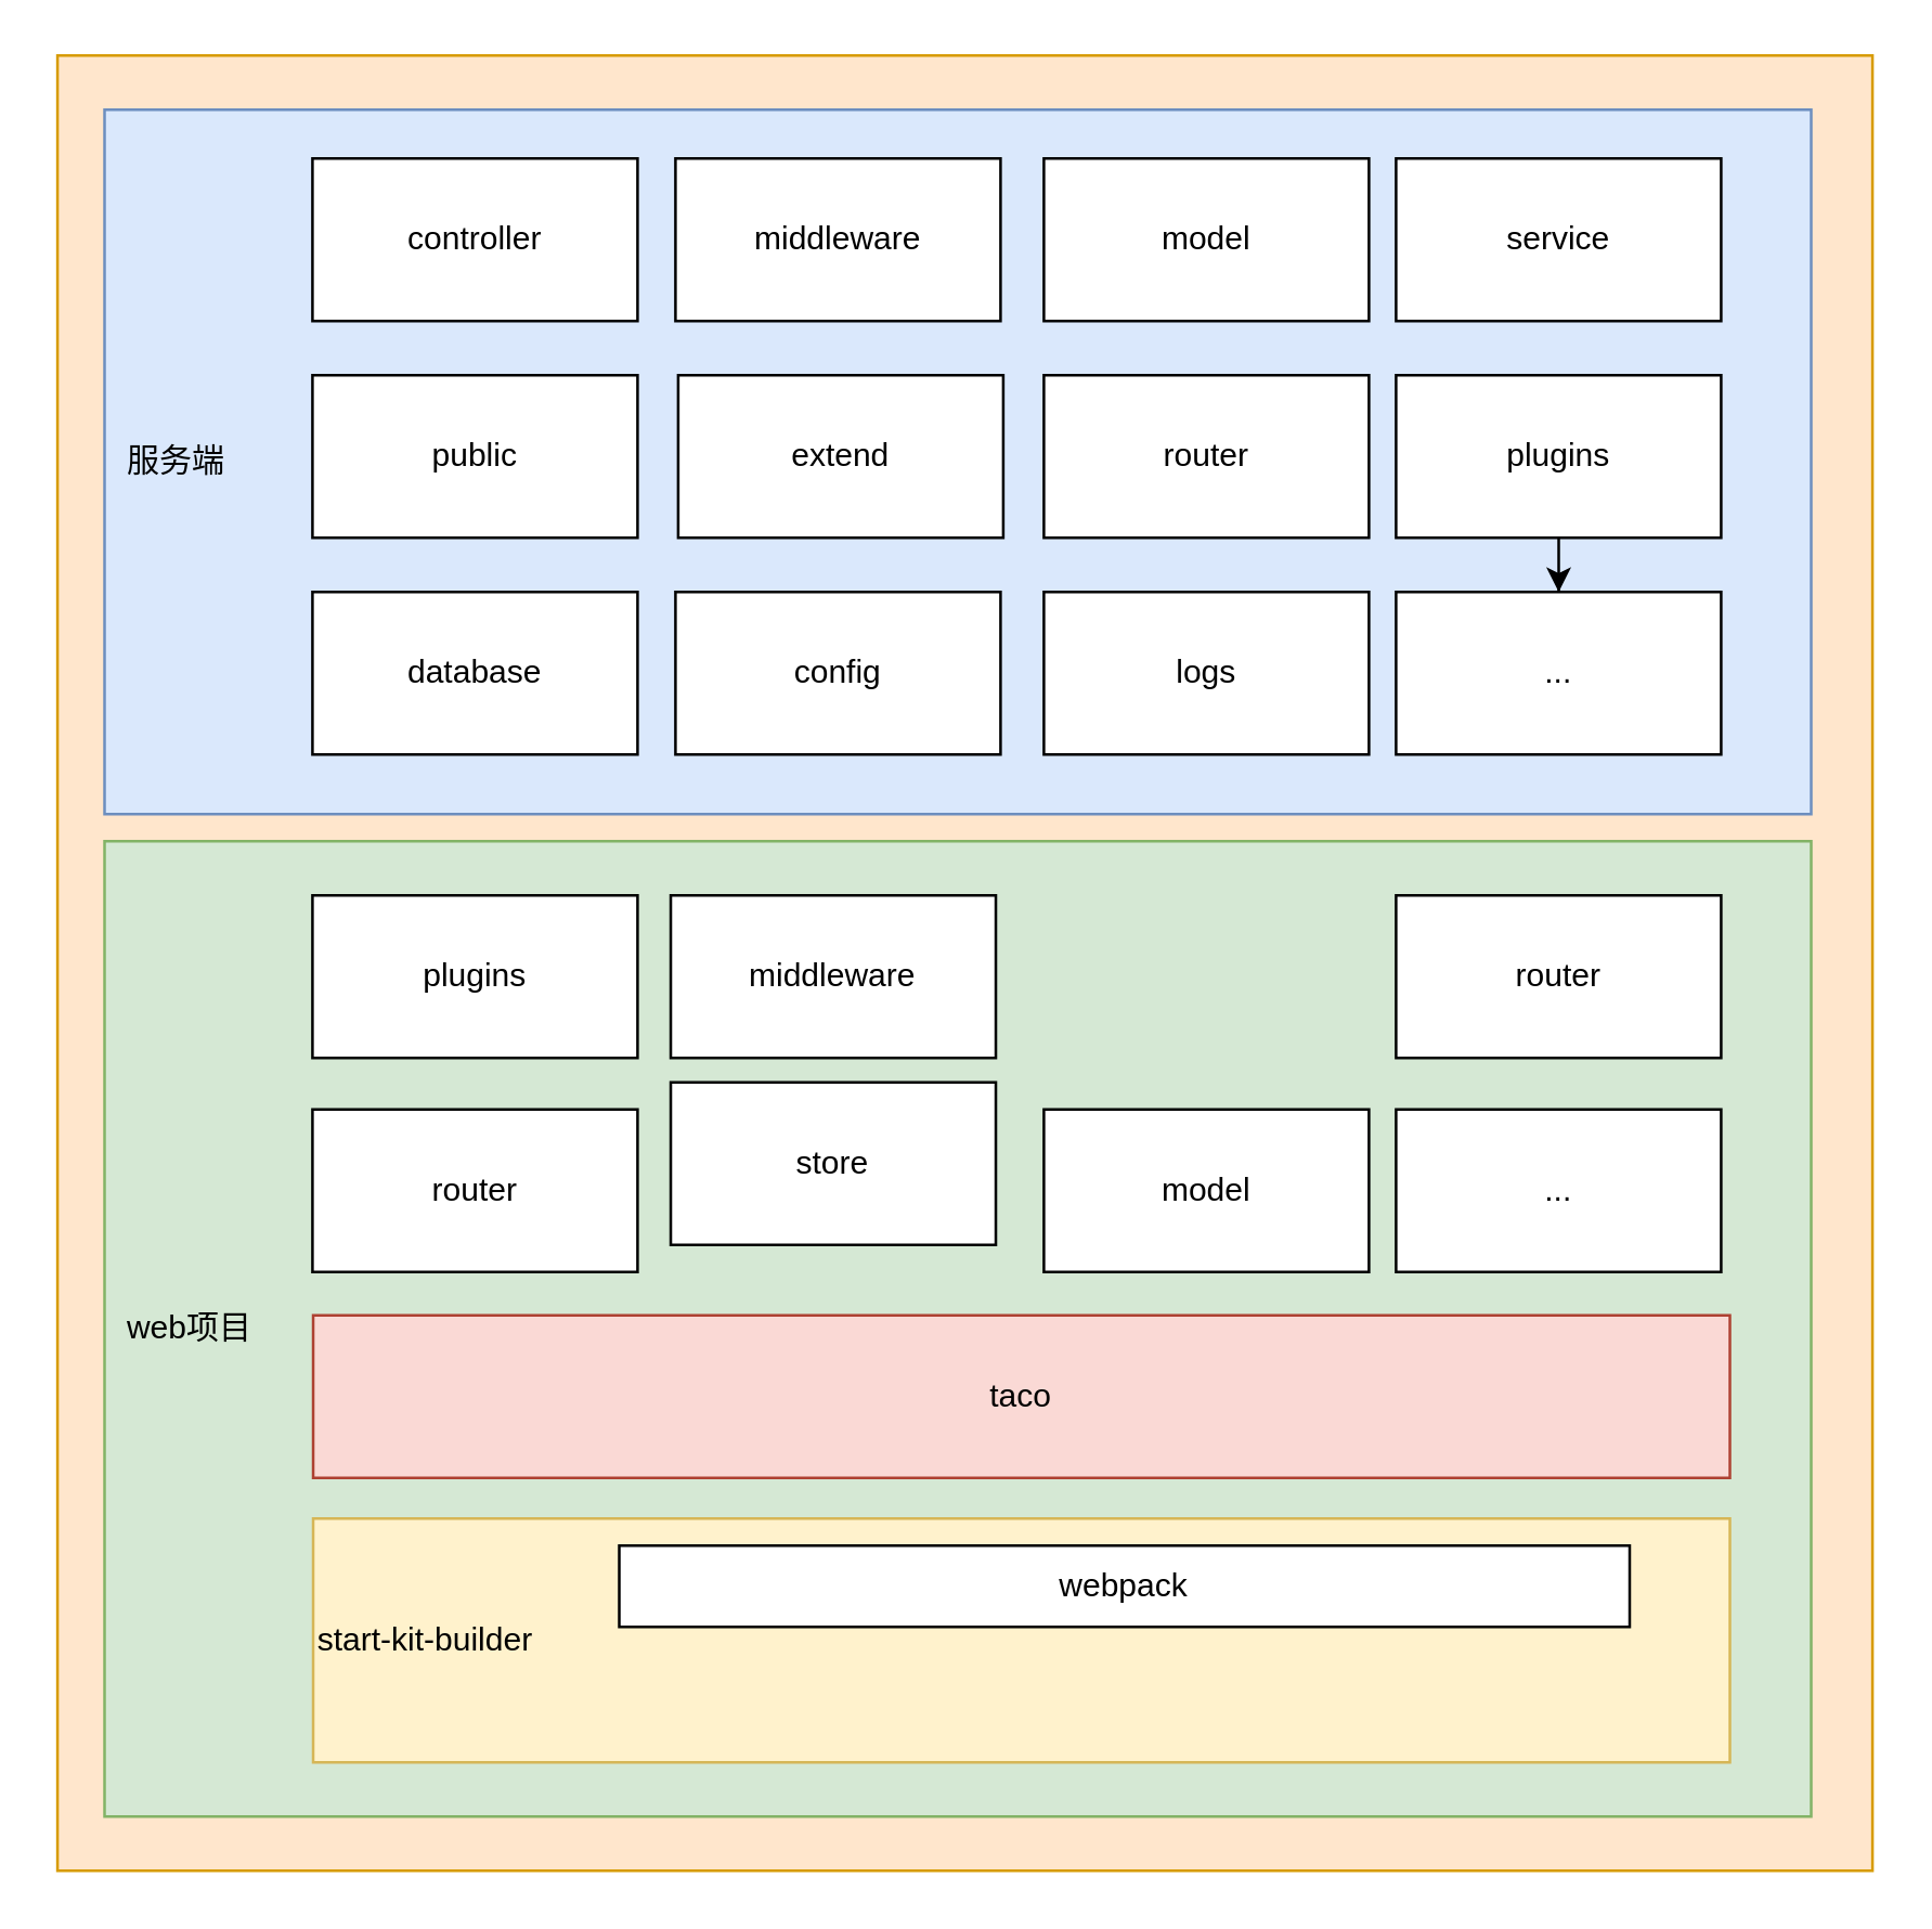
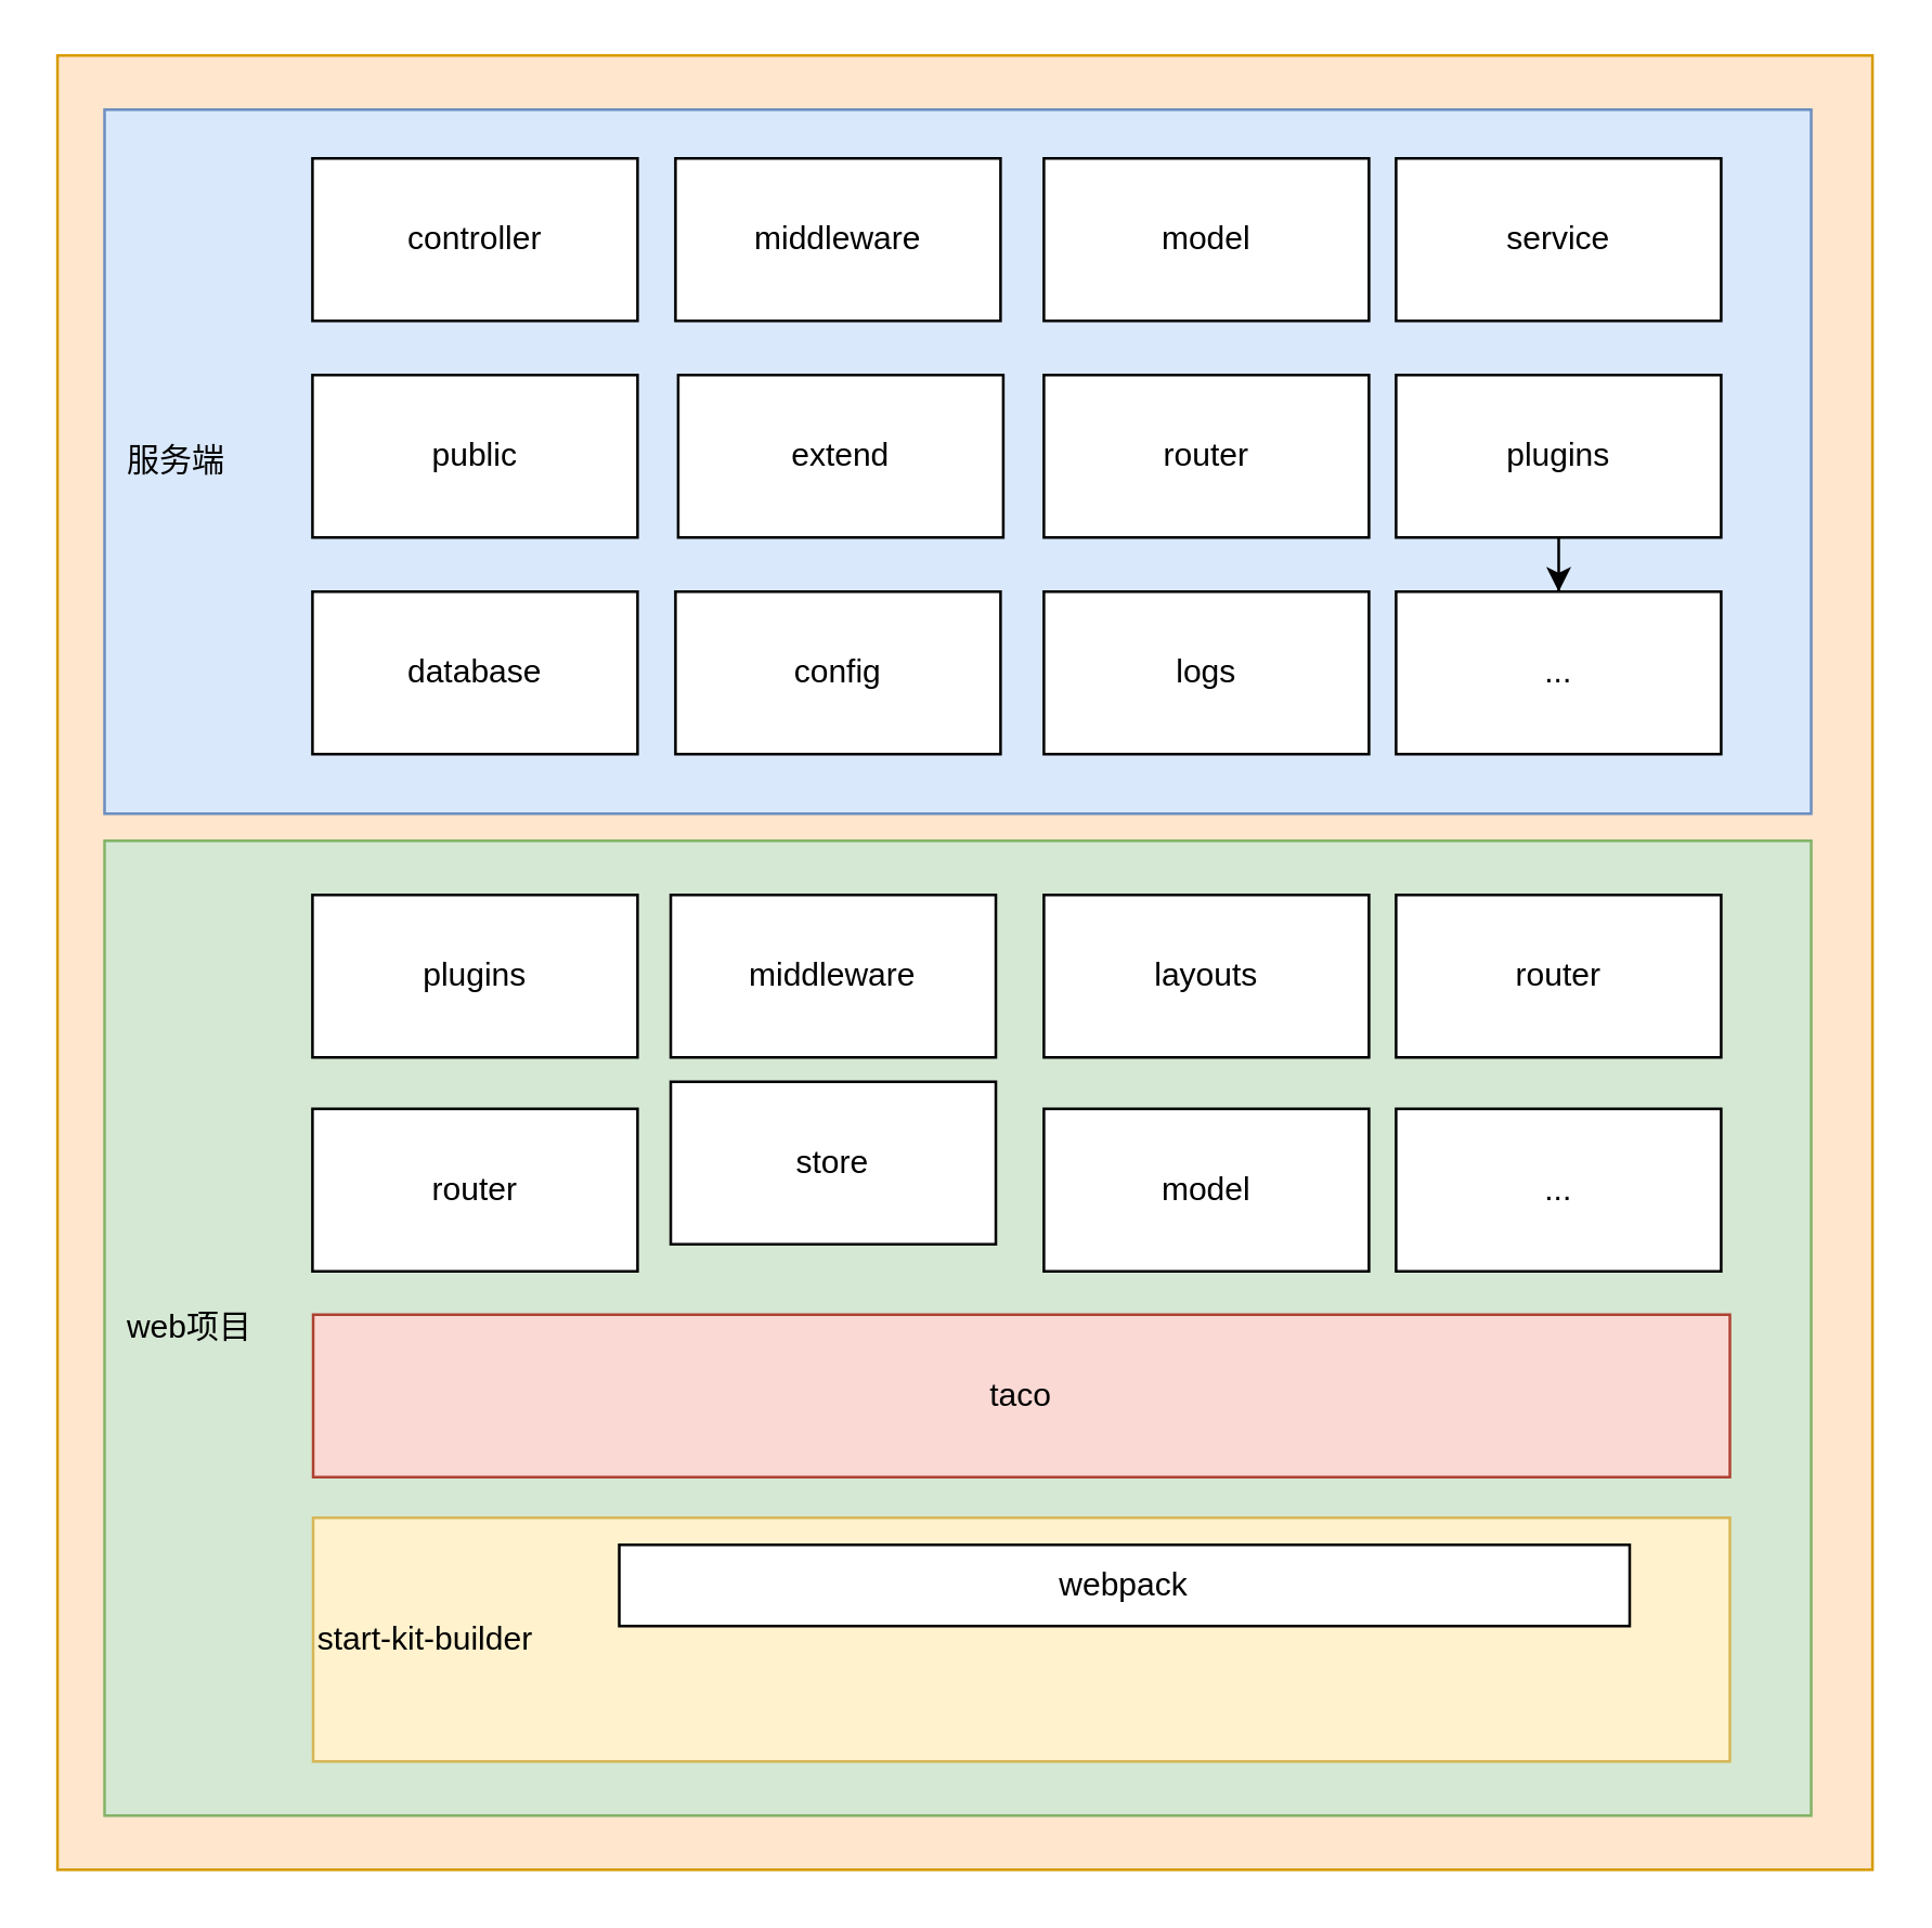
+ <mxCell id="21" value="layouts" style="rounded=0;whiteSpace=wrap;html=1;align=center;shadow=0;sketch=0;glass=0;imageAspect=1;movable=1;rotatable=1;autosize=0;expand=1;editable=1;imageWidth=24;imageHeight=24;" vertex="1" parent="1"><mxGeometry x="384.76" y="330" width="120" height="60" as="geometry" /></mxCell>
